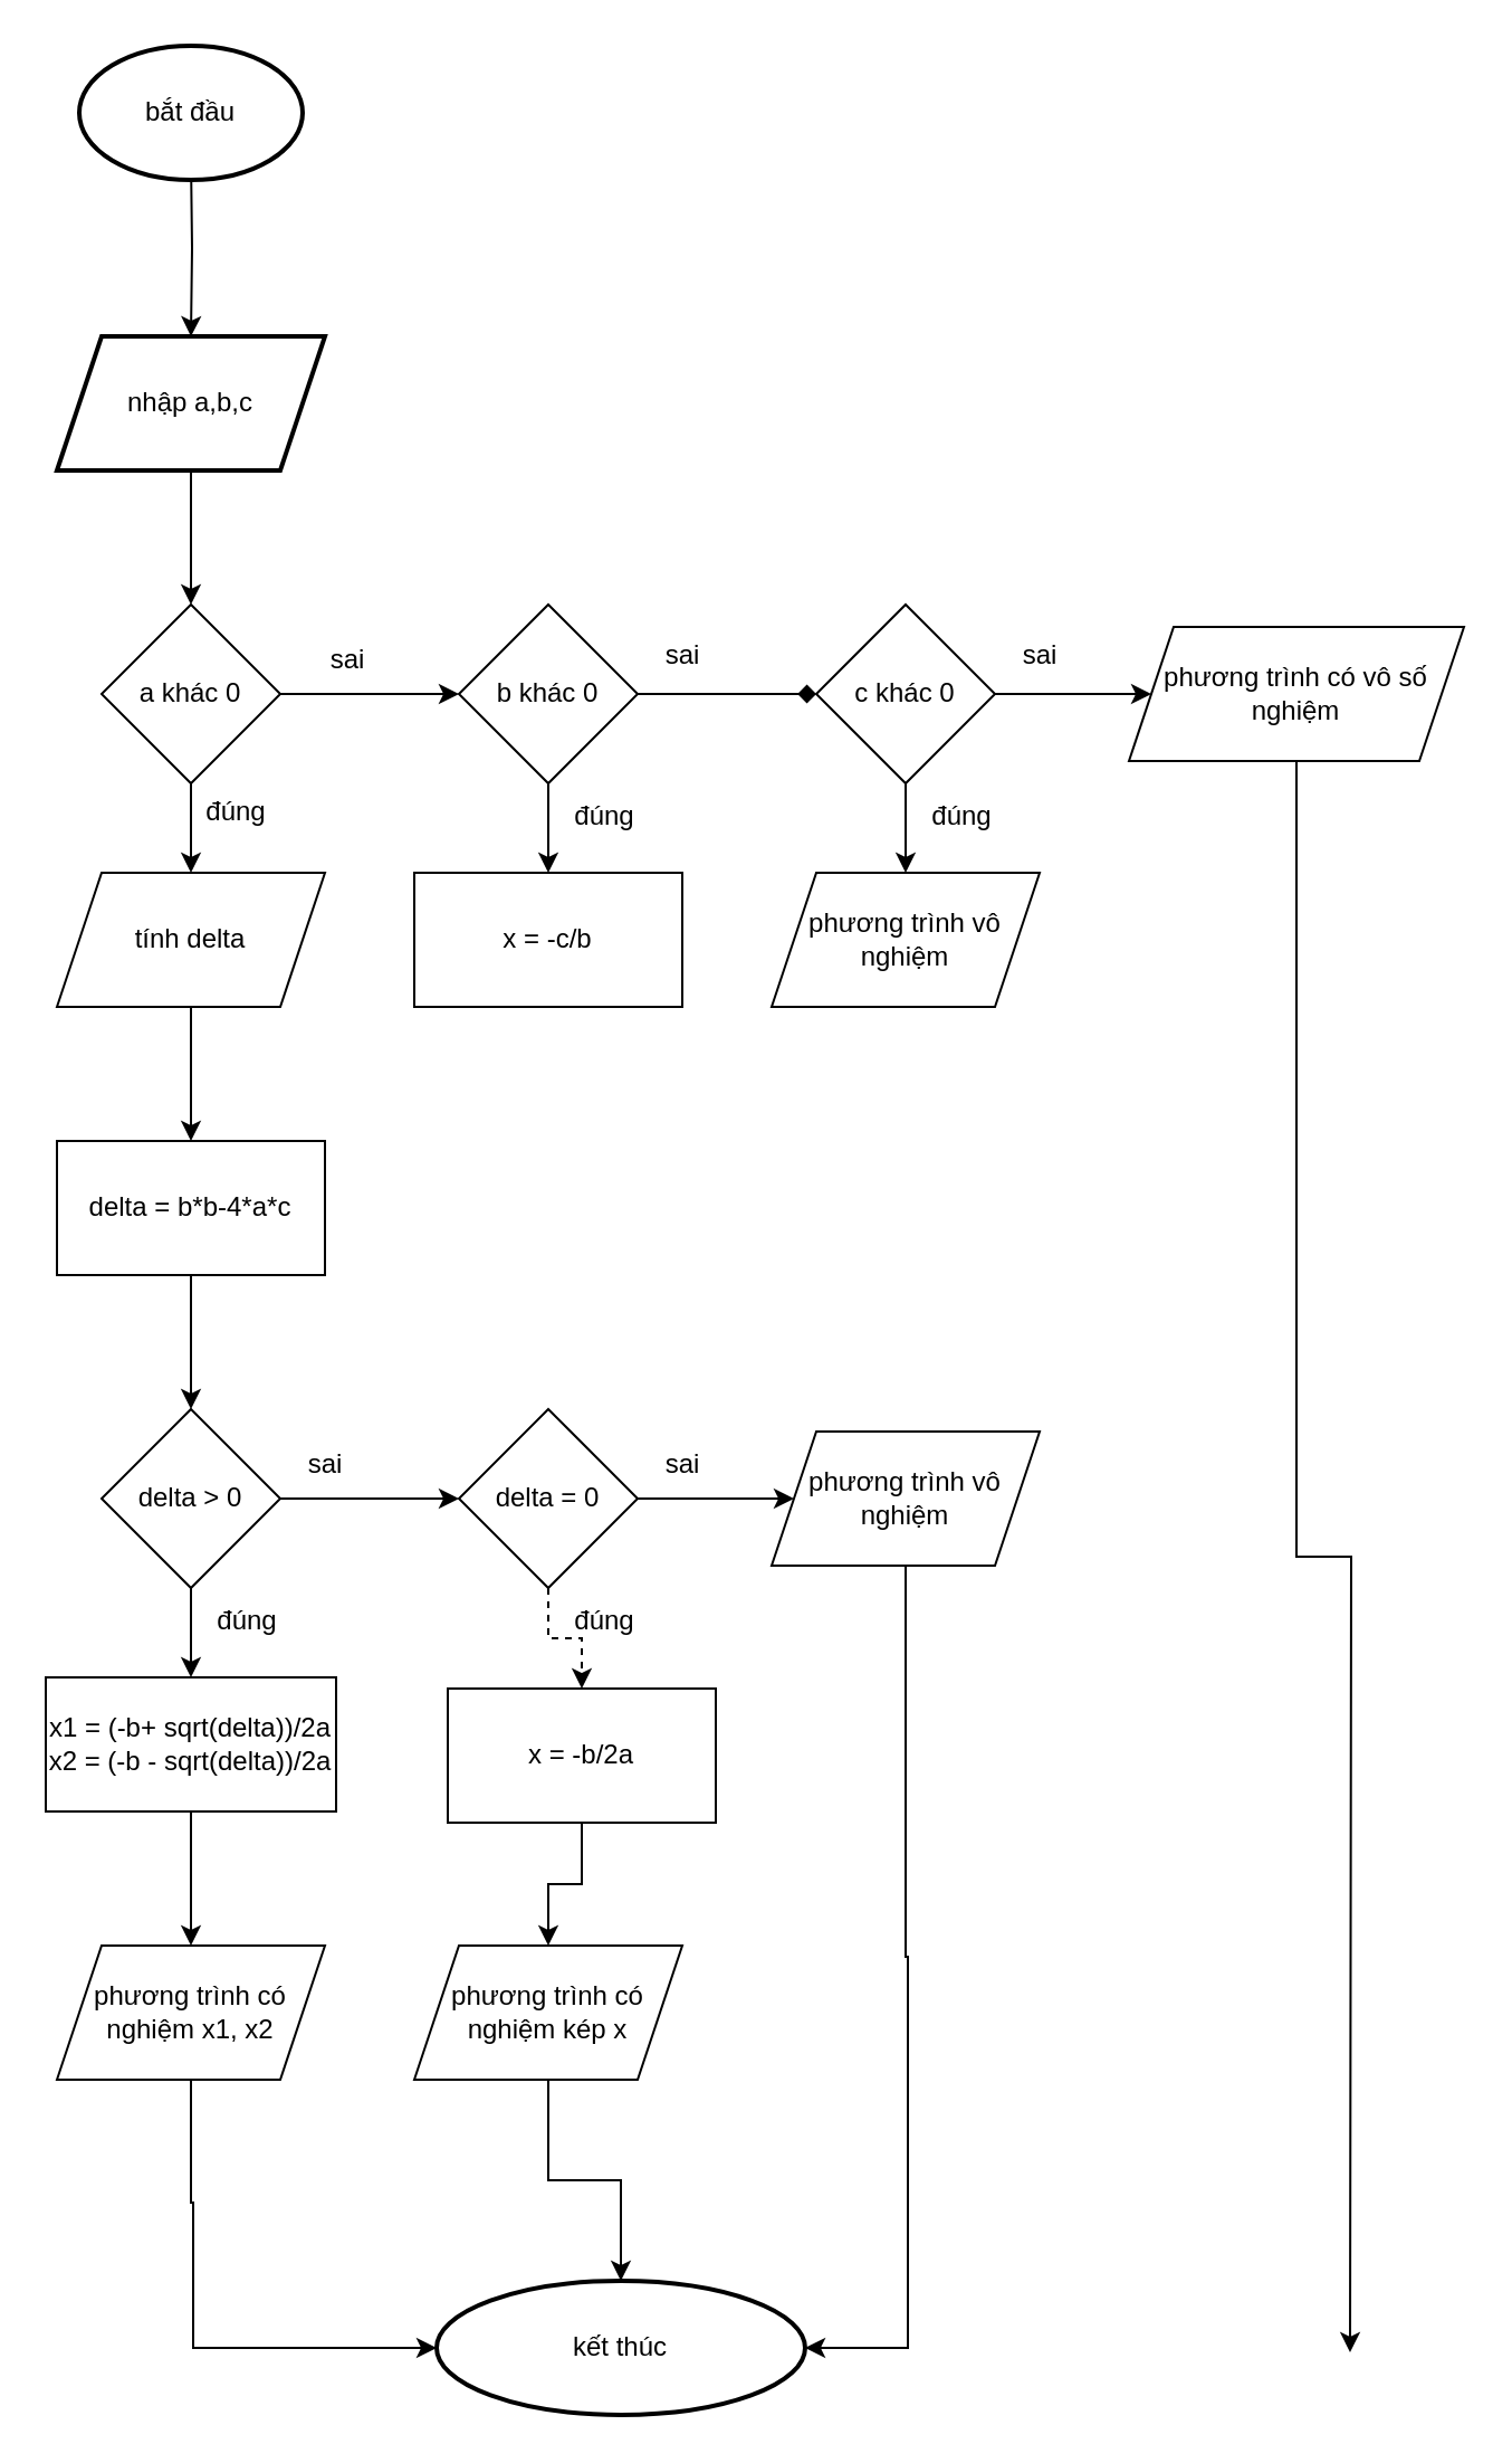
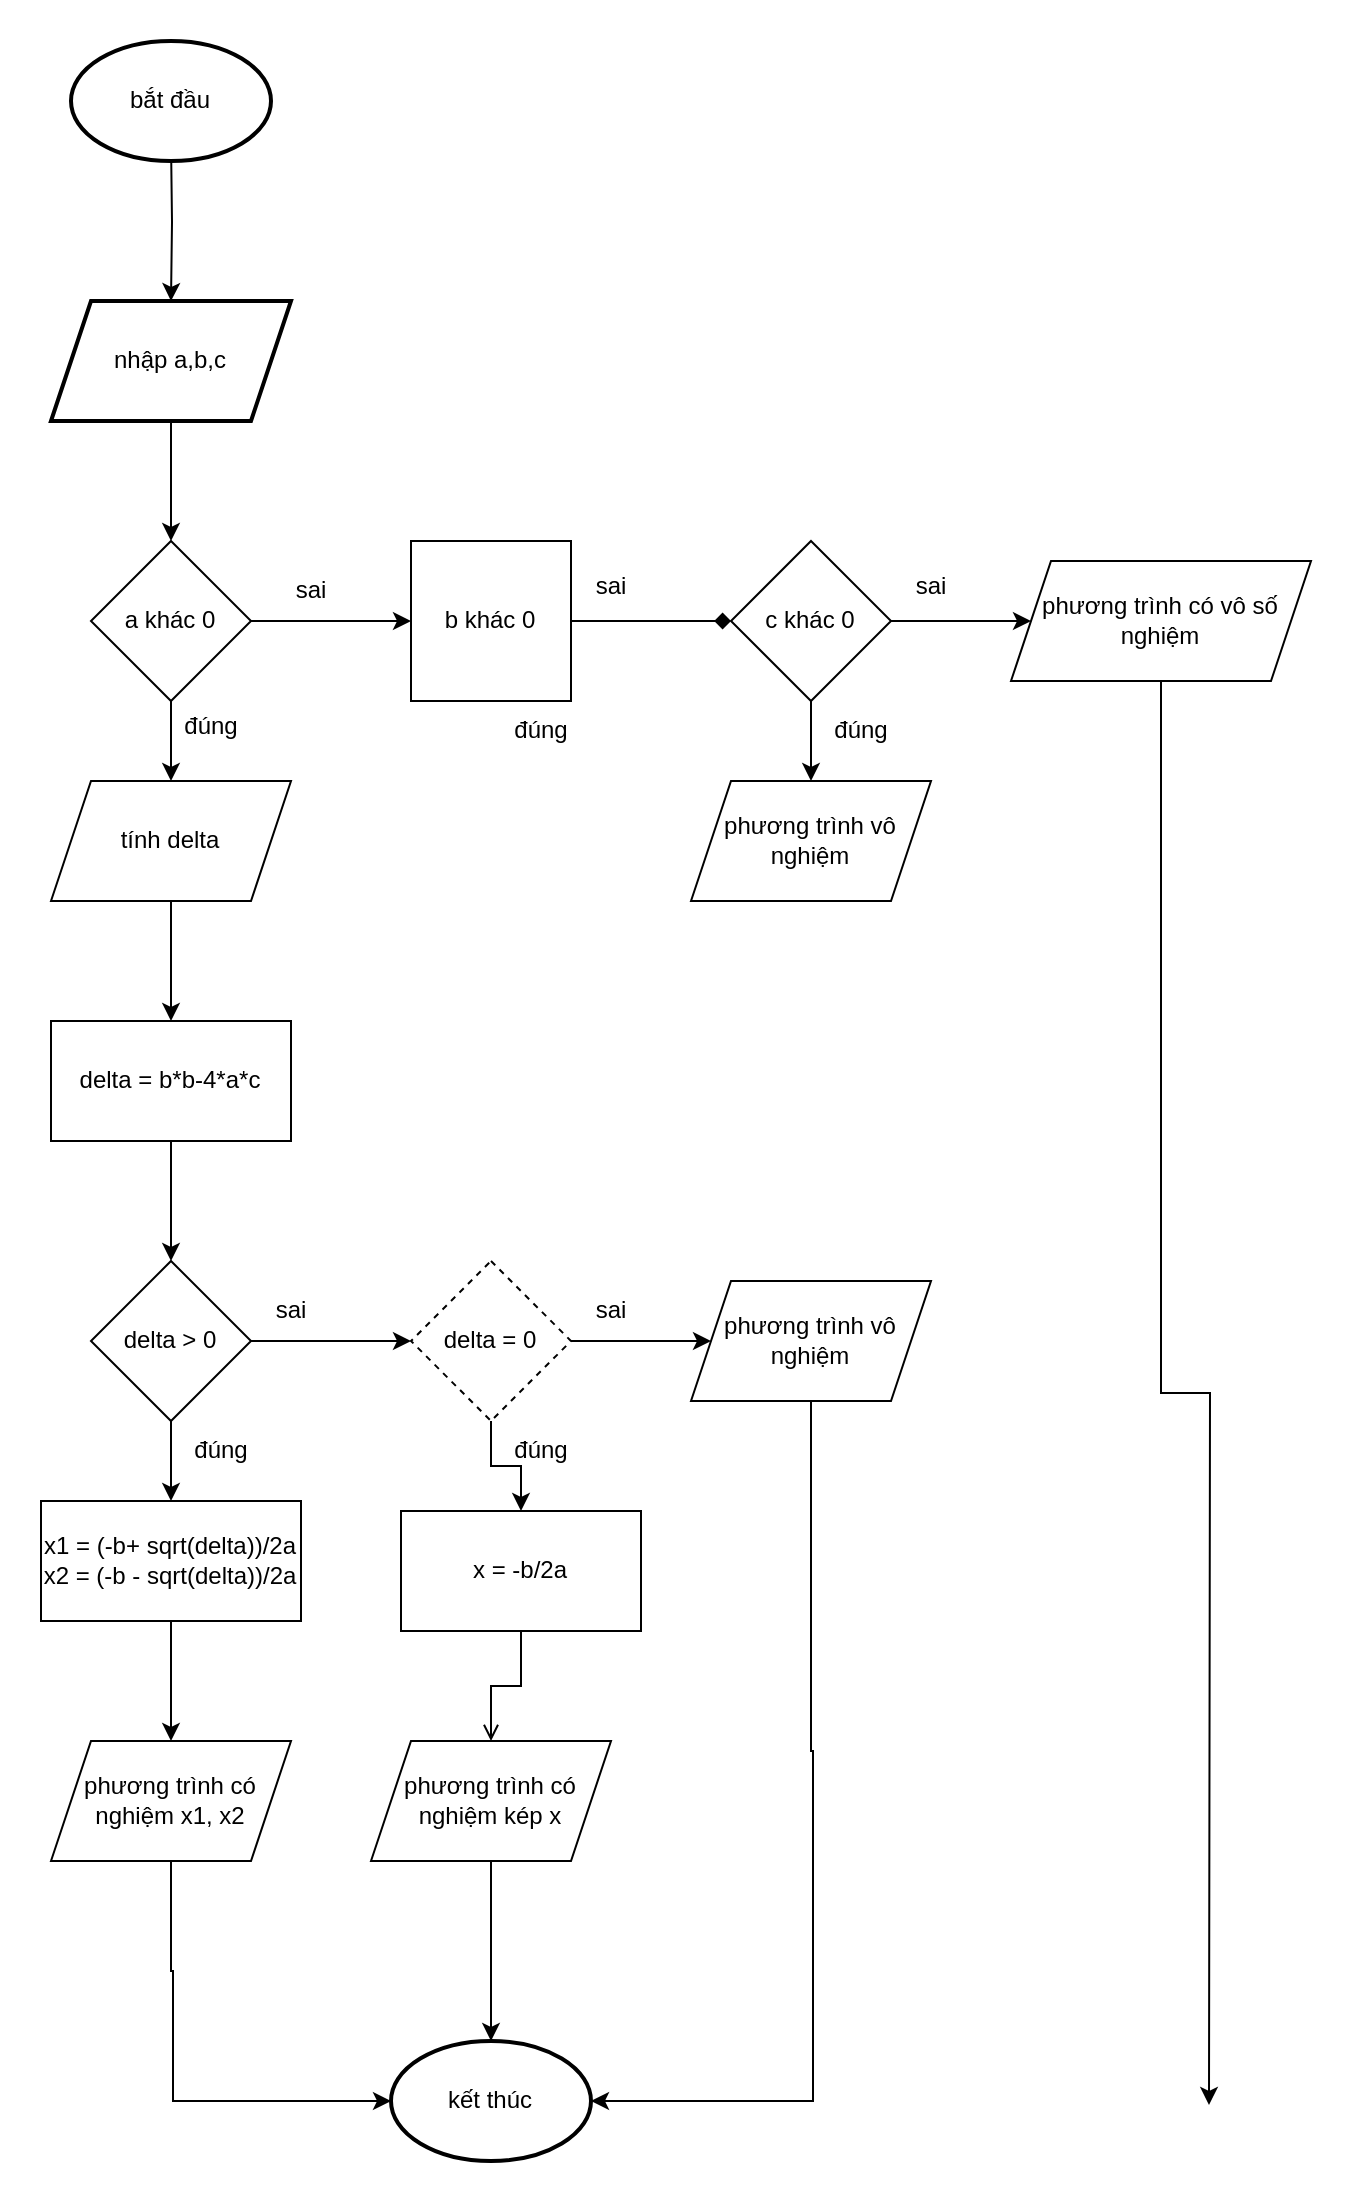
- <mxCell id="11" value="b khác 0" style="rhombus;whiteSpace=wrap;html=1;" parent="1" vertex="1"><mxGeometry x="205" y="270" width="80" height="80" as="geometry" /></mxCell>
+ <mxCell id="11" value="b khác 0" style="whiteSpace=wrap;html=1;rounded=0;" parent="1" vertex="1"><mxGeometry x="205" y="270" width="80" height="80" as="geometry" /></mxCell>
- <mxCell id="10" value="" style="edgeStyle=orthogonalEdgeStyle;rounded=0;orthogonalLoop=1;jettySize=auto;html=1;" parent="1" source="11" target="22" edge="1"><mxGeometry relative="1" as="geometry" /></mxCell>
- <mxCell id="22" value="x = -c/b" style="whiteSpace=wrap;html=1;" parent="1" vertex="1"><mxGeometry x="185" y="390" width="120" height="60" as="geometry" /></mxCell>
- <mxCell id="34" value="delta = 0" style="rhombus;whiteSpace=wrap;html=1;" parent="1" vertex="1"><mxGeometry x="205" y="630" width="80" height="80" as="geometry" /></mxCell>
+ <mxCell id="34" value="delta = 0" style="rhombus;whiteSpace=wrap;html=1;dashed=1;" parent="1" vertex="1"><mxGeometry x="205" y="630" width="80" height="80" as="geometry" /></mxCell>
- <mxCell id="33" value="" style="edgeStyle=orthogonalEdgeStyle;rounded=0;orthogonalLoop=1;jettySize=auto;html=1;dashed=1;" parent="1" source="34" target="40" edge="1"><mxGeometry relative="1" as="geometry" /></mxCell>
+ <mxCell id="33" value="" style="edgeStyle=orthogonalEdgeStyle;rounded=0;orthogonalLoop=1;jettySize=auto;html=1;" parent="1" source="34" target="40" edge="1"><mxGeometry relative="1" as="geometry" /></mxCell>
- <mxCell id="39" value="" style="edgeStyle=orthogonalEdgeStyle;rounded=0;orthogonalLoop=1;jettySize=auto;html=1;" parent="1" source="40" target="48" edge="1"><mxGeometry relative="1" as="geometry" /></mxCell>
+ <mxCell id="39" value="" style="edgeStyle=orthogonalEdgeStyle;rounded=0;orthogonalLoop=1;jettySize=auto;html=1;endArrow=open;" parent="1" source="40" target="48" edge="1"><mxGeometry relative="1" as="geometry" /></mxCell>
- <mxCell id="49" value="kết thúc" style="strokeWidth=2;html=1;shape=mxgraph.flowchart.start_1;whiteSpace=wrap;" parent="1" vertex="1"><mxGeometry x="195" y="1020" width="165" height="60" as="geometry" /></mxCell>
+ <mxCell id="49" value="kết thúc" style="strokeWidth=2;html=1;shape=mxgraph.flowchart.start_1;whiteSpace=wrap;" parent="1" vertex="1"><mxGeometry x="195" y="1020" width="100" height="60" as="geometry" /></mxCell>
